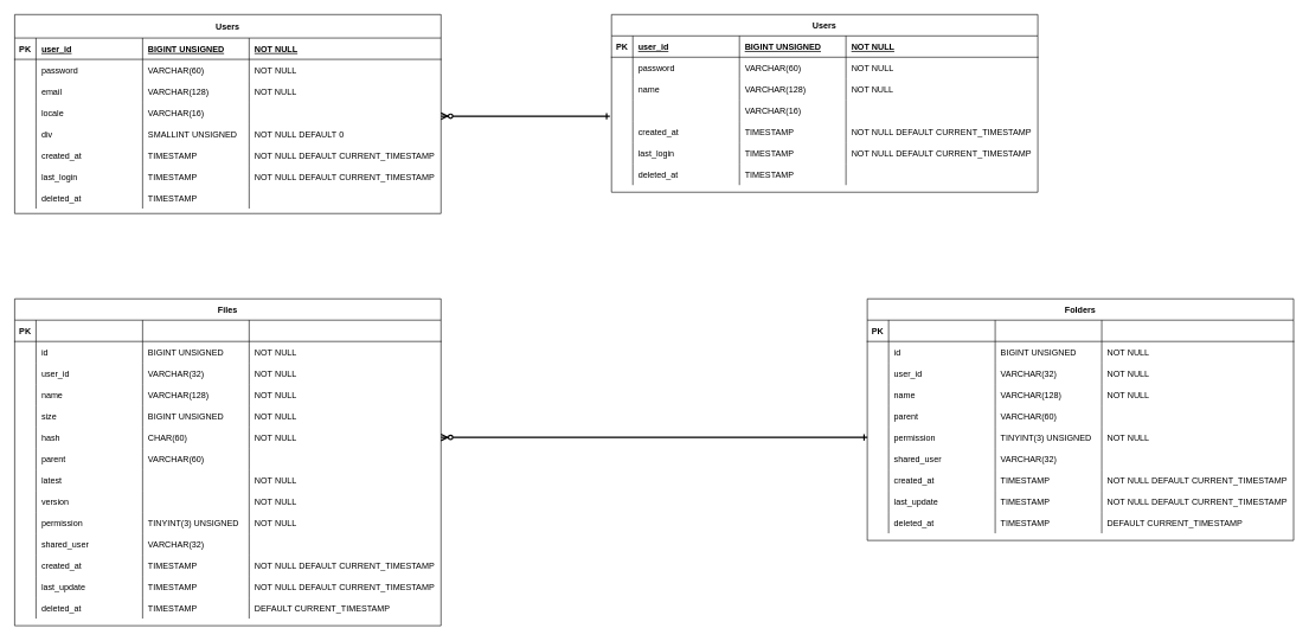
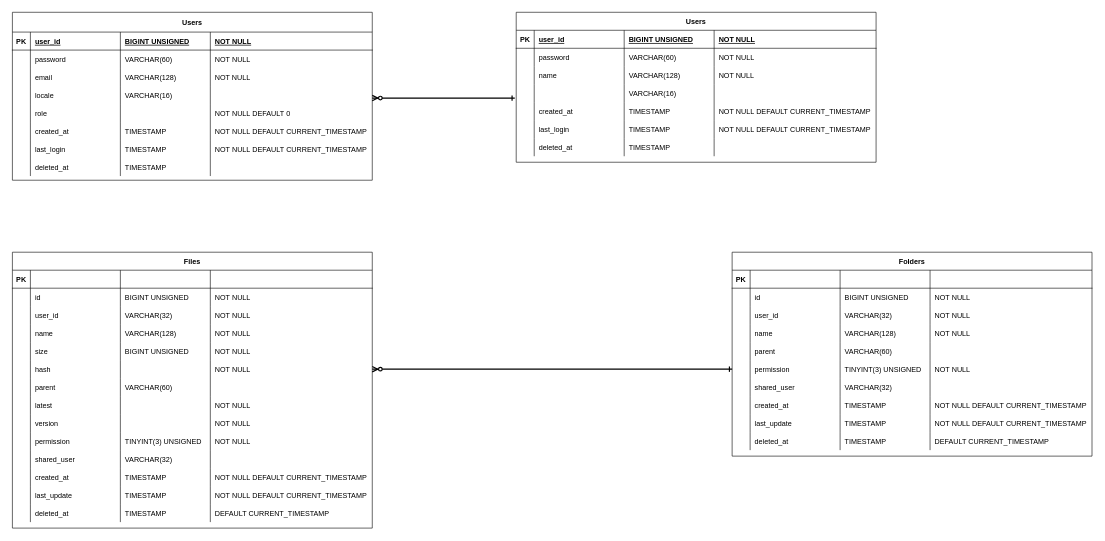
- <mxCell id="25" value="div" style="shape=partialRectangle;connectable=0;fillColor=none;top=0;left=0;bottom=0;right=0;align=left;spacingLeft=6;overflow=hidden;" parent="23" vertex="1"><mxGeometry x="30" width="150" height="30" as="geometry" /></mxCell>
+ <mxCell id="25" value="role" style="shape=partialRectangle;connectable=0;fillColor=none;top=0;left=0;bottom=0;right=0;align=left;spacingLeft=6;overflow=hidden;" parent="23" vertex="1"><mxGeometry x="30" width="150" height="30" as="geometry" /></mxCell>
- <mxCell id="26" value="SMALLINT UNSIGNED" style="shape=partialRectangle;connectable=0;fillColor=none;top=0;left=0;bottom=0;right=0;align=left;spacingLeft=6;overflow=hidden;" parent="23" vertex="1"><mxGeometry x="180" width="150" height="30" as="geometry" /></mxCell>
- <mxCell id="72" value="CHAR(60)" style="shape=partialRectangle;connectable=0;fillColor=none;top=0;left=0;bottom=0;right=0;align=left;spacingLeft=6;overflow=hidden;" parent="69" vertex="1"><mxGeometry x="180" width="150" height="30" as="geometry" /></mxCell>
